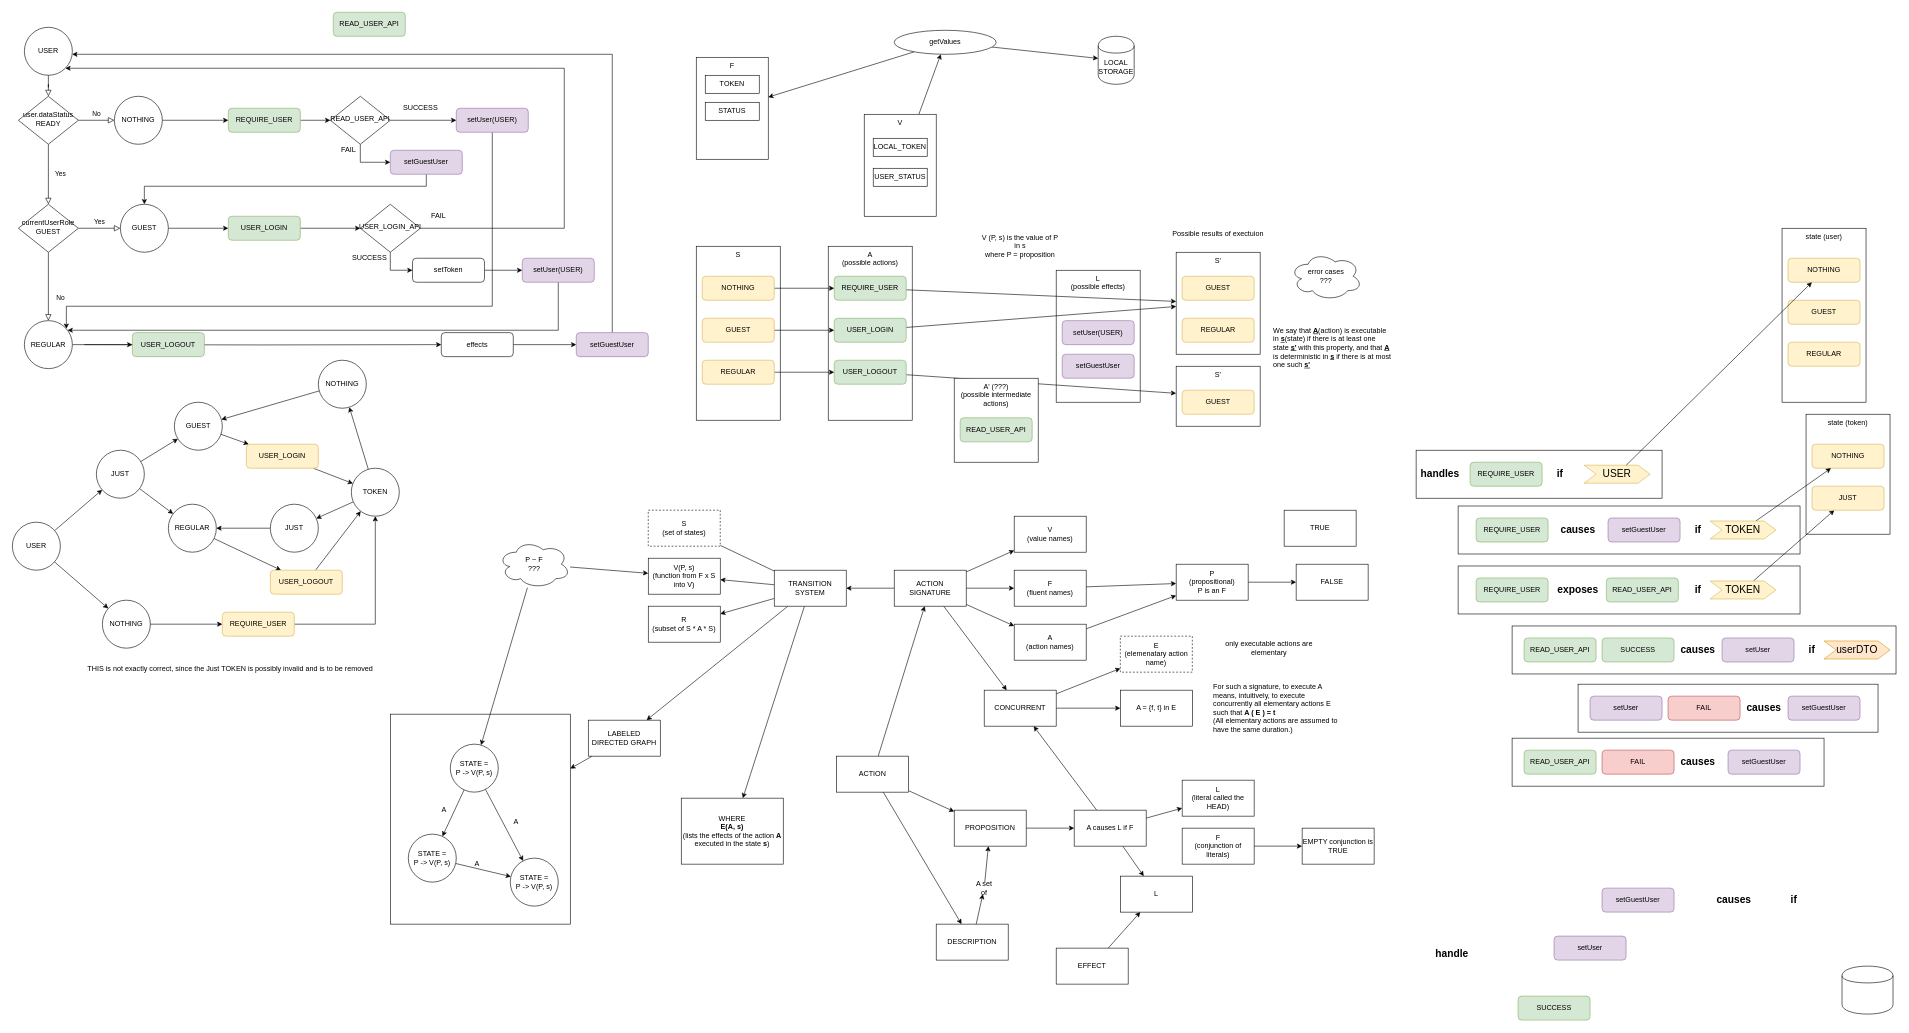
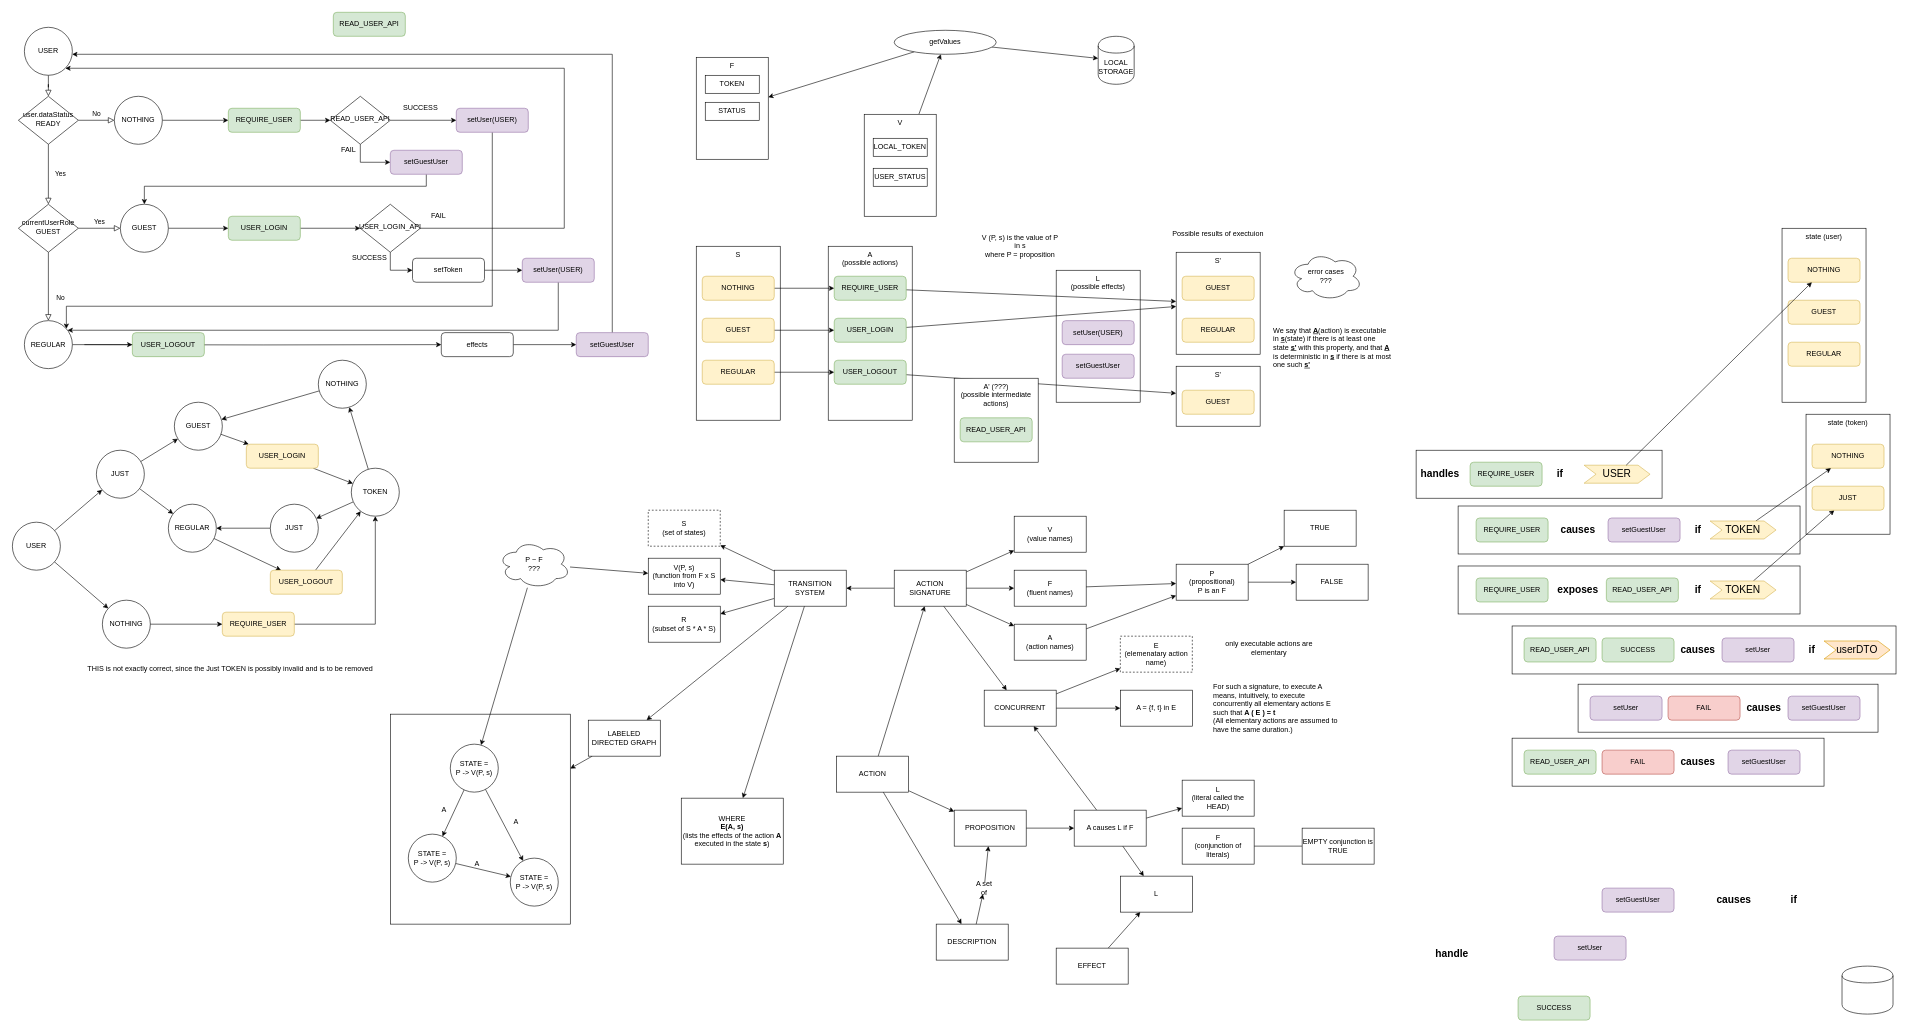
- <mxCell id="117" value="" style="edgeStyle=none;rounded=0;orthogonalLoop=1;jettySize=auto;html=1;endArrow=none;" parent="1" source="122" target="127" edge="1"><mxGeometry relative="1" as="geometry" /></mxCell>
+ <mxCell id="117" value="" style="edgeStyle=none;rounded=0;orthogonalLoop=1;jettySize=auto;html=1;" parent="1" source="122" target="127" edge="1"><mxGeometry relative="1" as="geometry" /></mxCell>
+ <mxCell id="158" value="" style="edgeStyle=none;rounded=0;orthogonalLoop=1;jettySize=auto;html=1;" parent="1" source="160" target="162" edge="1"><mxGeometry relative="1" as="geometry" /></mxCell>
- <mxCell id="176" value="" style="edgeStyle=none;rounded=0;orthogonalLoop=1;jettySize=auto;html=1;" parent="1" source="177" target="178" edge="1"><mxGeometry relative="1" as="geometry" /></mxCell>
+ <mxCell id="176" value="" style="edgeStyle=none;rounded=0;orthogonalLoop=1;jettySize=auto;html=1;endArrow=none;" parent="1" source="177" target="178" edge="1"><mxGeometry relative="1" as="geometry" /></mxCell>
